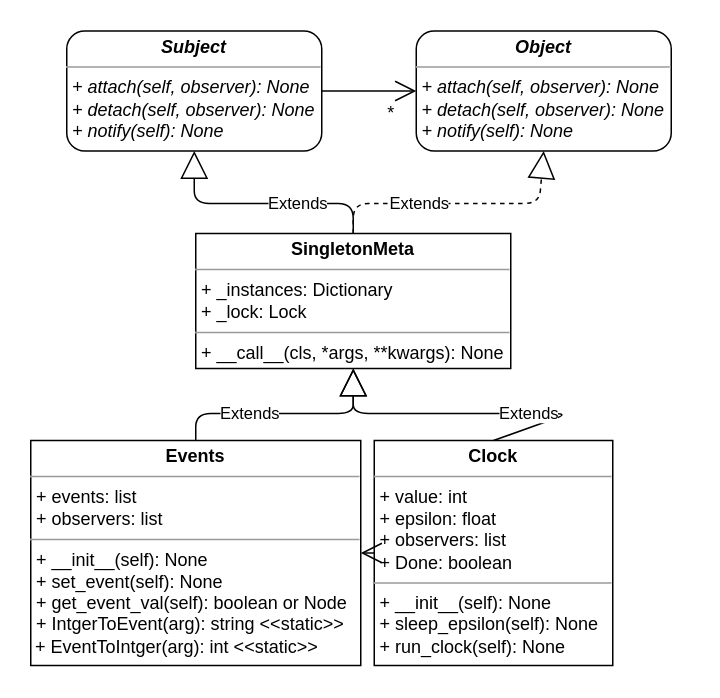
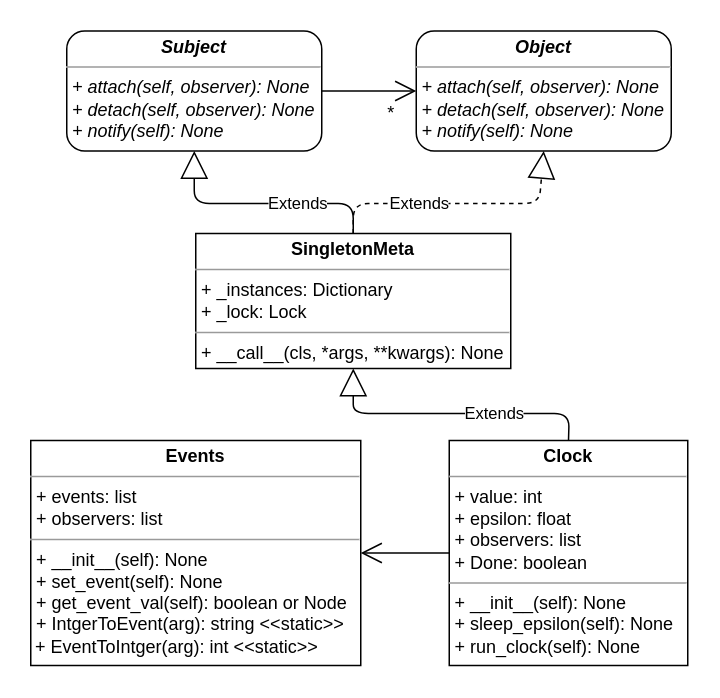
- <mxCell id="9" value="Extends" style="endArrow=block;endSize=16;endFill=0;html=1;exitX=0.5;exitY=0;exitDx=0;exitDy=0;entryX=0.5;entryY=1;entryDx=0;entryDy=0;" parent="1" source="8" target="4" edge="1"><mxGeometry x="-0.29" width="160" relative="1" as="geometry"><mxPoint x="245" y="165" as="sourcePoint" /><mxPoint x="139" y="110" as="targetPoint" /><Array as="points"><mxPoint x="130" y="275" /><mxPoint x="235" y="275" /></Array><mxPoint as="offset" /></mxGeometry></mxCell>
- <mxCell id="7" value="&lt;p style=&quot;margin: 0px ; margin-top: 4px ; text-align: center&quot;&gt;&lt;b&gt;Clock&lt;/b&gt;&lt;/p&gt;&lt;hr size=&quot;1&quot;&gt;&lt;p style=&quot;margin: 0px ; margin-left: 4px&quot;&gt;+ value: int&lt;/p&gt;&lt;p style=&quot;margin: 0px ; margin-left: 4px&quot;&gt;+ epsilon: float&lt;/p&gt;&lt;p style=&quot;margin: 0px ; margin-left: 4px&quot;&gt;+ observers: list&lt;/p&gt;&lt;p style=&quot;margin: 0px ; margin-left: 4px&quot;&gt;+ Done: boolean&lt;/p&gt;&lt;hr size=&quot;1&quot;&gt;&lt;p style=&quot;margin: 0px ; margin-left: 4px&quot;&gt;+ __init__(self): None&lt;/p&gt;&lt;p style=&quot;margin: 0px ; margin-left: 4px&quot;&gt;+ sleep_epsilon(self): None&lt;/p&gt;&lt;p style=&quot;margin: 0px ; margin-left: 4px&quot;&gt;+ run_clock(self): None&lt;/p&gt;" style="verticalAlign=top;align=left;overflow=fill;fontSize=12;fontFamily=Helvetica;html=1;" parent="1" vertex="1"><mxGeometry x="249" y="293" width="159" height="150" as="geometry" /></mxCell>
+ <mxCell id="7" value="&lt;p style=&quot;margin: 0px ; margin-top: 4px ; text-align: center&quot;&gt;&lt;b&gt;Clock&lt;/b&gt;&lt;/p&gt;&lt;hr size=&quot;1&quot;&gt;&lt;p style=&quot;margin: 0px ; margin-left: 4px&quot;&gt;+ value: int&lt;/p&gt;&lt;p style=&quot;margin: 0px ; margin-left: 4px&quot;&gt;+ epsilon: float&lt;/p&gt;&lt;p style=&quot;margin: 0px ; margin-left: 4px&quot;&gt;+ observers: list&lt;/p&gt;&lt;p style=&quot;margin: 0px ; margin-left: 4px&quot;&gt;+ Done: boolean&lt;/p&gt;&lt;hr size=&quot;1&quot;&gt;&lt;p style=&quot;margin: 0px ; margin-left: 4px&quot;&gt;+ __init__(self): None&lt;/p&gt;&lt;p style=&quot;margin: 0px ; margin-left: 4px&quot;&gt;+ sleep_epsilon(self): None&lt;/p&gt;&lt;p style=&quot;margin: 0px ; margin-left: 4px&quot;&gt;+ run_clock(self): None&lt;/p&gt;" style="verticalAlign=top;align=left;overflow=fill;fontSize=12;fontFamily=Helvetica;html=1;" parent="1" vertex="1"><mxGeometry x="299" y="293" width="159" height="150" as="geometry" /></mxCell>
